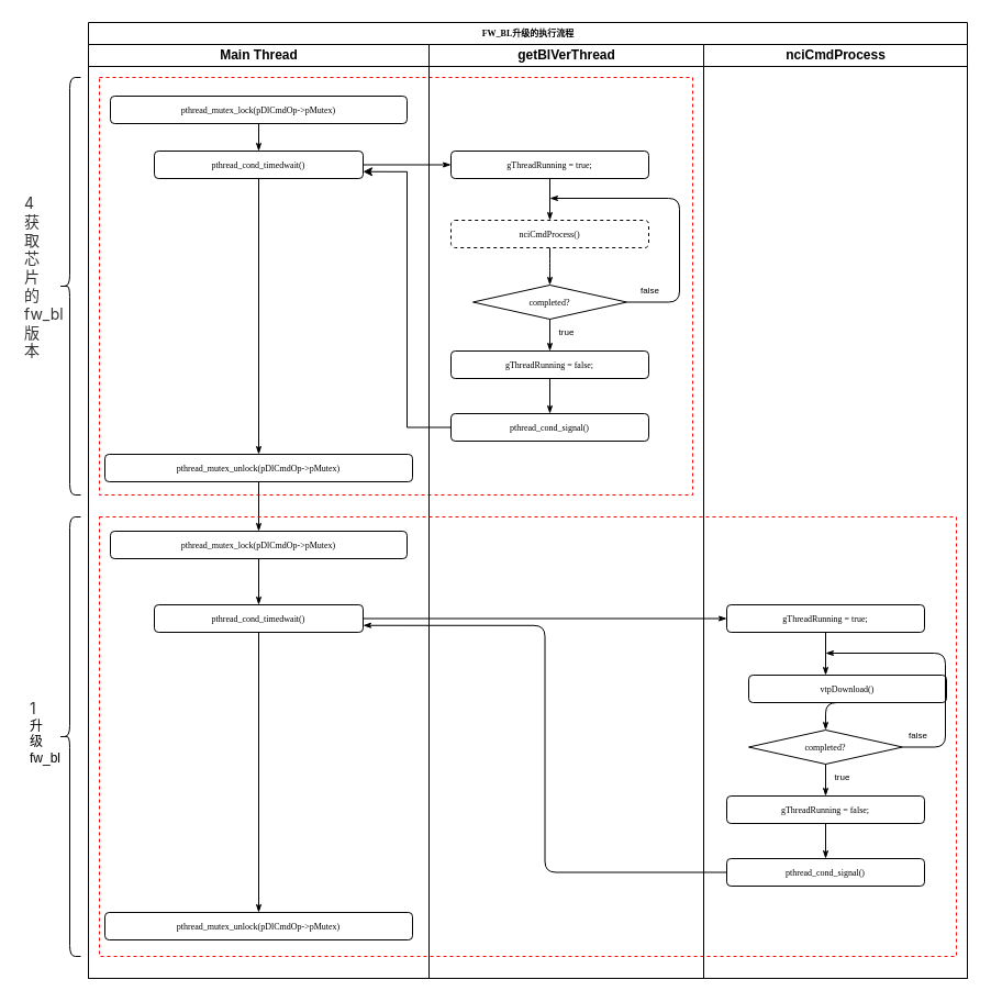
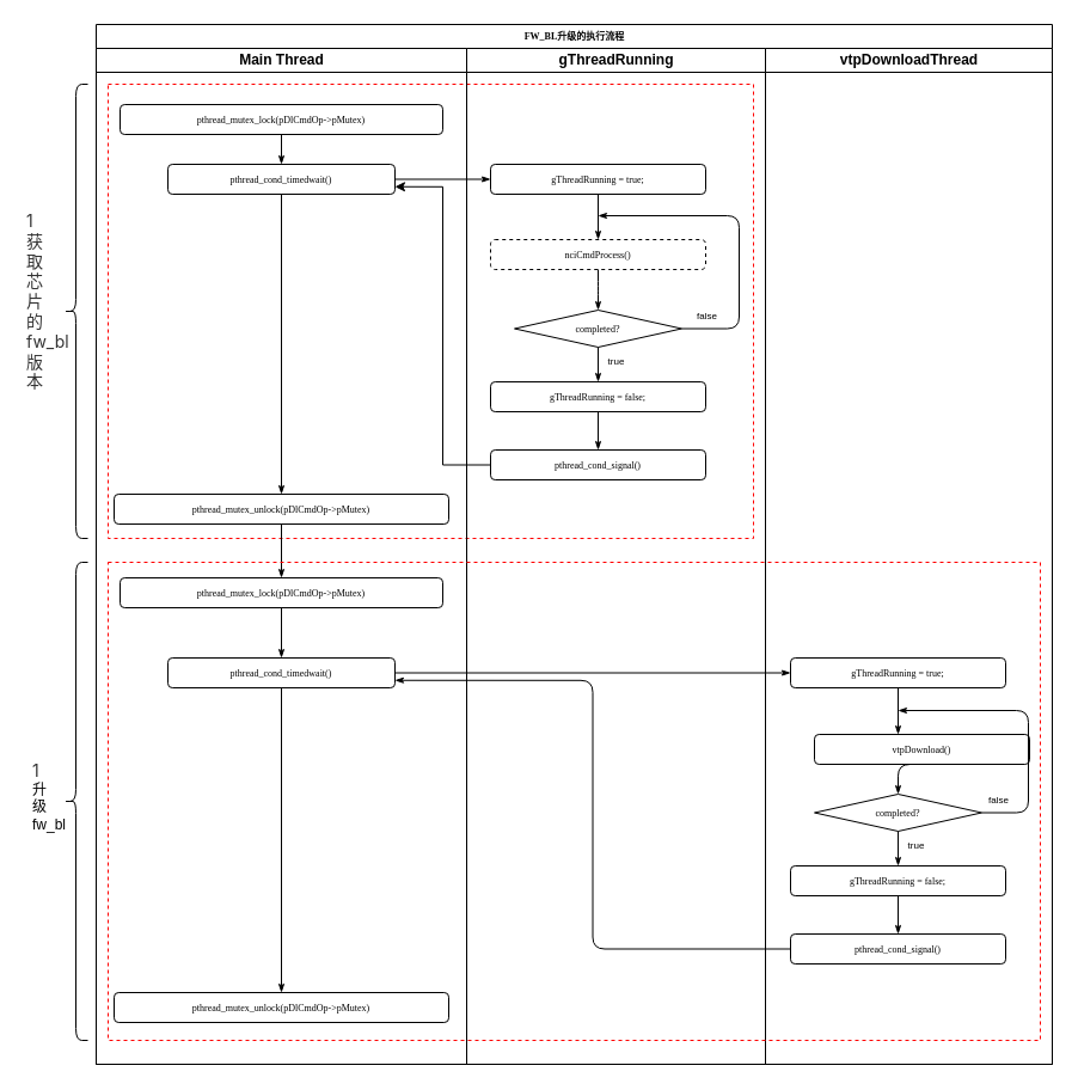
- <mxCell id="17" value="getBlVerThread" style="swimlane;html=1;startSize=20;" parent="3" vertex="1"><mxGeometry x="310" y="20" width="250" height="850" as="geometry" /></mxCell>
+ <mxCell id="17" value="gThreadRunning" style="swimlane;html=1;startSize=20;" parent="3" vertex="1"><mxGeometry x="310" y="20" width="250" height="850" as="geometry" /></mxCell>
- <mxCell id="29" value="nciCmdProcess" style="swimlane;html=1;startSize=20;" parent="3" vertex="1"><mxGeometry x="560" y="20" width="240" height="850" as="geometry" /></mxCell>
+ <mxCell id="29" value="vtpDownloadThread" style="swimlane;html=1;startSize=20;" parent="3" vertex="1"><mxGeometry x="560" y="20" width="240" height="850" as="geometry" /></mxCell>
- <mxCell id="48" value="&lt;span style=&quot;color: rgb(51, 51, 51); font-family: -apple-system, BlinkMacSystemFont, &amp;quot;Segoe UI&amp;quot;, Roboto, Oxygen, Ubuntu, &amp;quot;Fira Sans&amp;quot;, &amp;quot;Droid Sans&amp;quot;, &amp;quot;Helvetica Neue&amp;quot;, sans-serif; font-size: 14px; font-style: normal; font-variant-ligatures: normal; font-variant-caps: normal; font-weight: 400; letter-spacing: normal; orphans: 2; text-align: left; text-indent: 0px; text-transform: none; widows: 2; word-spacing: 0px; -webkit-text-stroke-width: 0px; background-color: rgb(255, 255, 255); text-decoration-style: initial; text-decoration-color: initial; float: none; display: inline !important;&quot;&gt;4&lt;br&gt;获&lt;br&gt;取&lt;br&gt;芯&lt;br&gt;片&lt;br&gt;的&lt;br&gt;fw_bl&lt;br&gt;版&lt;br&gt;本&lt;/span&gt;" style="text;whiteSpace=wrap;html=1;" vertex="1" parent="1"><mxGeometry x="20" y="170" width="180" height="40" as="geometry" /></mxCell>
+ <mxCell id="48" value="&lt;span style=&quot;color: rgb(51, 51, 51); font-family: -apple-system, BlinkMacSystemFont, &amp;quot;Segoe UI&amp;quot;, Roboto, Oxygen, Ubuntu, &amp;quot;Fira Sans&amp;quot;, &amp;quot;Droid Sans&amp;quot;, &amp;quot;Helvetica Neue&amp;quot;, sans-serif; font-size: 14px; font-style: normal; font-variant-ligatures: normal; font-variant-caps: normal; font-weight: 400; letter-spacing: normal; orphans: 2; text-align: left; text-indent: 0px; text-transform: none; widows: 2; word-spacing: 0px; -webkit-text-stroke-width: 0px; background-color: rgb(255, 255, 255); text-decoration-style: initial; text-decoration-color: initial; float: none; display: inline !important;&quot;&gt;1&lt;br&gt;获&lt;br&gt;取&lt;br&gt;芯&lt;br&gt;片&lt;br&gt;的&lt;br&gt;fw_bl&lt;br&gt;版&lt;br&gt;本&lt;/span&gt;" style="text;whiteSpace=wrap;html=1;" vertex="1" parent="1"><mxGeometry x="20" y="170" width="180" height="40" as="geometry" /></mxCell>
